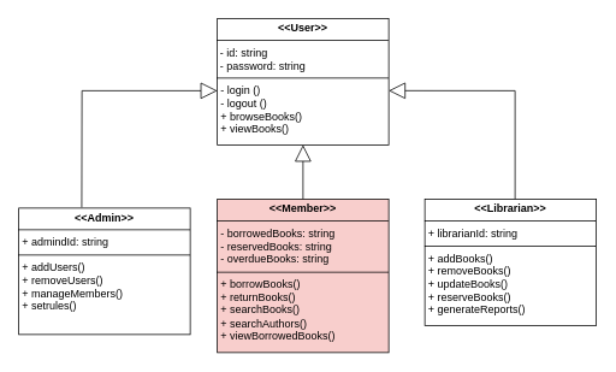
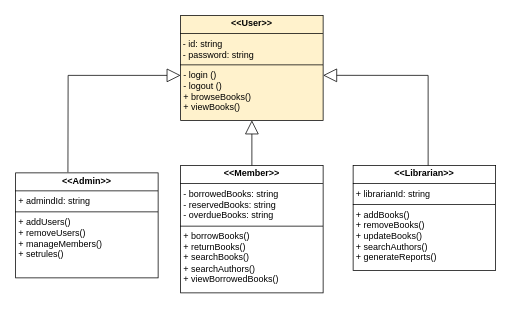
- <mxCell id="2" value="&lt;p style=&quot;margin:0px;margin-top:4px;text-align:center;&quot;&gt;&lt;b&gt;&amp;lt;&amp;lt;User&amp;gt;&amp;gt;&lt;/b&gt;&lt;/p&gt;&lt;hr size=&quot;1&quot; style=&quot;border-style:solid;&quot;&gt;&lt;div&gt;&amp;nbsp;- id: string&lt;/div&gt;&lt;div&gt;&amp;nbsp;- password: string&lt;/div&gt;&lt;hr size=&quot;1&quot; style=&quot;border-style:solid;&quot;&gt;&lt;p style=&quot;margin:0px;margin-left:4px;&quot;&gt;- login ()&lt;/p&gt;&lt;p style=&quot;margin:0px;margin-left:4px;&quot;&gt;- logout ()&lt;/p&gt;&lt;p style=&quot;margin:0px;margin-left:4px;&quot;&gt;+ browseBooks()&lt;/p&gt;&lt;p style=&quot;margin:0px;margin-left:4px;&quot;&gt;+ viewBooks()&lt;/p&gt;&lt;p style=&quot;margin:0px;margin-left:4px;&quot;&gt;&lt;br&gt;&lt;/p&gt;" style="verticalAlign=top;align=left;overflow=fill;html=1;whiteSpace=wrap;" vertex="1" parent="1"><mxGeometry x="240" y="20" width="190" height="140" as="geometry" /></mxCell>
+ <mxCell id="2" value="&lt;p style=&quot;margin:0px;margin-top:4px;text-align:center;&quot;&gt;&lt;b&gt;&amp;lt;&amp;lt;User&amp;gt;&amp;gt;&lt;/b&gt;&lt;/p&gt;&lt;hr size=&quot;1&quot; style=&quot;border-style:solid;&quot;&gt;&lt;div&gt;&amp;nbsp;- id: string&lt;/div&gt;&lt;div&gt;&amp;nbsp;- password: string&lt;/div&gt;&lt;hr size=&quot;1&quot; style=&quot;border-style:solid;&quot;&gt;&lt;p style=&quot;margin:0px;margin-left:4px;&quot;&gt;- login ()&lt;/p&gt;&lt;p style=&quot;margin:0px;margin-left:4px;&quot;&gt;- logout ()&lt;/p&gt;&lt;p style=&quot;margin:0px;margin-left:4px;&quot;&gt;+ browseBooks()&lt;/p&gt;&lt;p style=&quot;margin:0px;margin-left:4px;&quot;&gt;+ viewBooks()&lt;/p&gt;&lt;p style=&quot;margin:0px;margin-left:4px;&quot;&gt;&lt;br&gt;&lt;/p&gt;" style="verticalAlign=top;align=left;overflow=fill;html=1;whiteSpace=wrap;fillColor=#fff2cc;" vertex="1" parent="1"><mxGeometry x="240" y="20" width="190" height="140" as="geometry" /></mxCell>
- <mxCell id="5" value="&lt;p style=&quot;margin:0px;margin-top:4px;text-align:center;&quot;&gt;&lt;b&gt;&amp;lt;&amp;lt;Librarian&amp;gt;&amp;gt;&lt;/b&gt;&lt;/p&gt;&lt;hr size=&quot;1&quot; style=&quot;border-style:solid;&quot;&gt;&lt;p style=&quot;margin:0px;margin-left:4px;&quot;&gt;+ librarianId: string&lt;/p&gt;&lt;hr size=&quot;1&quot; style=&quot;border-style:solid;&quot;&gt;&lt;p style=&quot;margin:0px;margin-left:4px;&quot;&gt;+ addBooks()&lt;/p&gt;&lt;p style=&quot;margin:0px;margin-left:4px;&quot;&gt;+ removeBooks()&lt;/p&gt;&lt;p style=&quot;margin:0px;margin-left:4px;&quot;&gt;+ updateBooks()&lt;/p&gt;&lt;p style=&quot;margin:0px;margin-left:4px;&quot;&gt;+ reserveBooks()&lt;/p&gt;&lt;p style=&quot;margin:0px;margin-left:4px;&quot;&gt;+ generateReports()&lt;/p&gt;" style="verticalAlign=top;align=left;overflow=fill;html=1;whiteSpace=wrap;" vertex="1" parent="1"><mxGeometry x="470" y="220" width="190" height="140" as="geometry" /></mxCell>
+ <mxCell id="5" value="&lt;p style=&quot;margin:0px;margin-top:4px;text-align:center;&quot;&gt;&lt;b&gt;&amp;lt;&amp;lt;Librarian&amp;gt;&amp;gt;&lt;/b&gt;&lt;/p&gt;&lt;hr size=&quot;1&quot; style=&quot;border-style:solid;&quot;&gt;&lt;p style=&quot;margin:0px;margin-left:4px;&quot;&gt;+ librarianId: string&lt;/p&gt;&lt;hr size=&quot;1&quot; style=&quot;border-style:solid;&quot;&gt;&lt;p style=&quot;margin:0px;margin-left:4px;&quot;&gt;+ addBooks()&lt;/p&gt;&lt;p style=&quot;margin:0px;margin-left:4px;&quot;&gt;+ removeBooks()&lt;/p&gt;&lt;p style=&quot;margin:0px;margin-left:4px;&quot;&gt;+ updateBooks()&lt;/p&gt;&lt;p style=&quot;margin:0px;margin-left:4px;&quot;&gt;+ searchAuthors()&lt;/p&gt;&lt;p style=&quot;margin:0px;margin-left:4px;&quot;&gt;+ generateReports()&lt;/p&gt;" style="verticalAlign=top;align=left;overflow=fill;html=1;whiteSpace=wrap;" vertex="1" parent="1"><mxGeometry x="470" y="220" width="190" height="140" as="geometry" /></mxCell>
- <mxCell id="4" value="&lt;p style=&quot;margin:0px;margin-top:4px;text-align:center;&quot;&gt;&lt;b&gt;&amp;lt;&amp;lt;Member&amp;gt;&amp;gt;&lt;/b&gt;&lt;/p&gt;&lt;hr size=&quot;1&quot; style=&quot;border-style:solid;&quot;&gt;&lt;p style=&quot;margin:0px;margin-left:4px;&quot;&gt;- borrowedBooks: string&lt;br&gt;- reservedBooks: string&lt;/p&gt;&lt;p style=&quot;margin:0px;margin-left:4px;&quot;&gt;- overdueBooks: string&lt;/p&gt;&lt;hr size=&quot;1&quot; style=&quot;border-style:solid;&quot;&gt;&lt;p style=&quot;margin:0px;margin-left:4px;&quot;&gt;+ borrowBooks()&lt;/p&gt;&lt;p style=&quot;margin:0px;margin-left:4px;&quot;&gt;+ returnBooks()&lt;/p&gt;&lt;p style=&quot;margin:0px;margin-left:4px;&quot;&gt;+ searchBooks()&lt;/p&gt;&lt;p style=&quot;margin:0px;margin-left:4px;&quot;&gt;+ searchAuthors()&lt;/p&gt;&lt;p style=&quot;margin:0px;margin-left:4px;&quot;&gt;+ viewBorrowedBooks()&lt;/p&gt;" style="verticalAlign=top;align=left;overflow=fill;html=1;whiteSpace=wrap;fillColor=#f8cecc;" vertex="1" parent="1"><mxGeometry x="240" y="220" width="190" height="170" as="geometry" /></mxCell>
+ <mxCell id="4" value="&lt;p style=&quot;margin:0px;margin-top:4px;text-align:center;&quot;&gt;&lt;b&gt;&amp;lt;&amp;lt;Member&amp;gt;&amp;gt;&lt;/b&gt;&lt;/p&gt;&lt;hr size=&quot;1&quot; style=&quot;border-style:solid;&quot;&gt;&lt;p style=&quot;margin:0px;margin-left:4px;&quot;&gt;- borrowedBooks: string&lt;br&gt;- reservedBooks: string&lt;/p&gt;&lt;p style=&quot;margin:0px;margin-left:4px;&quot;&gt;- overdueBooks: string&lt;/p&gt;&lt;hr size=&quot;1&quot; style=&quot;border-style:solid;&quot;&gt;&lt;p style=&quot;margin:0px;margin-left:4px;&quot;&gt;+ borrowBooks()&lt;/p&gt;&lt;p style=&quot;margin:0px;margin-left:4px;&quot;&gt;+ returnBooks()&lt;/p&gt;&lt;p style=&quot;margin:0px;margin-left:4px;&quot;&gt;+ searchBooks()&lt;/p&gt;&lt;p style=&quot;margin:0px;margin-left:4px;&quot;&gt;+ searchAuthors()&lt;/p&gt;&lt;p style=&quot;margin:0px;margin-left:4px;&quot;&gt;+ viewBorrowedBooks()&lt;/p&gt;" style="verticalAlign=top;align=left;overflow=fill;html=1;whiteSpace=wrap;" vertex="1" parent="1"><mxGeometry x="240" y="220" width="190" height="170" as="geometry" /></mxCell>
